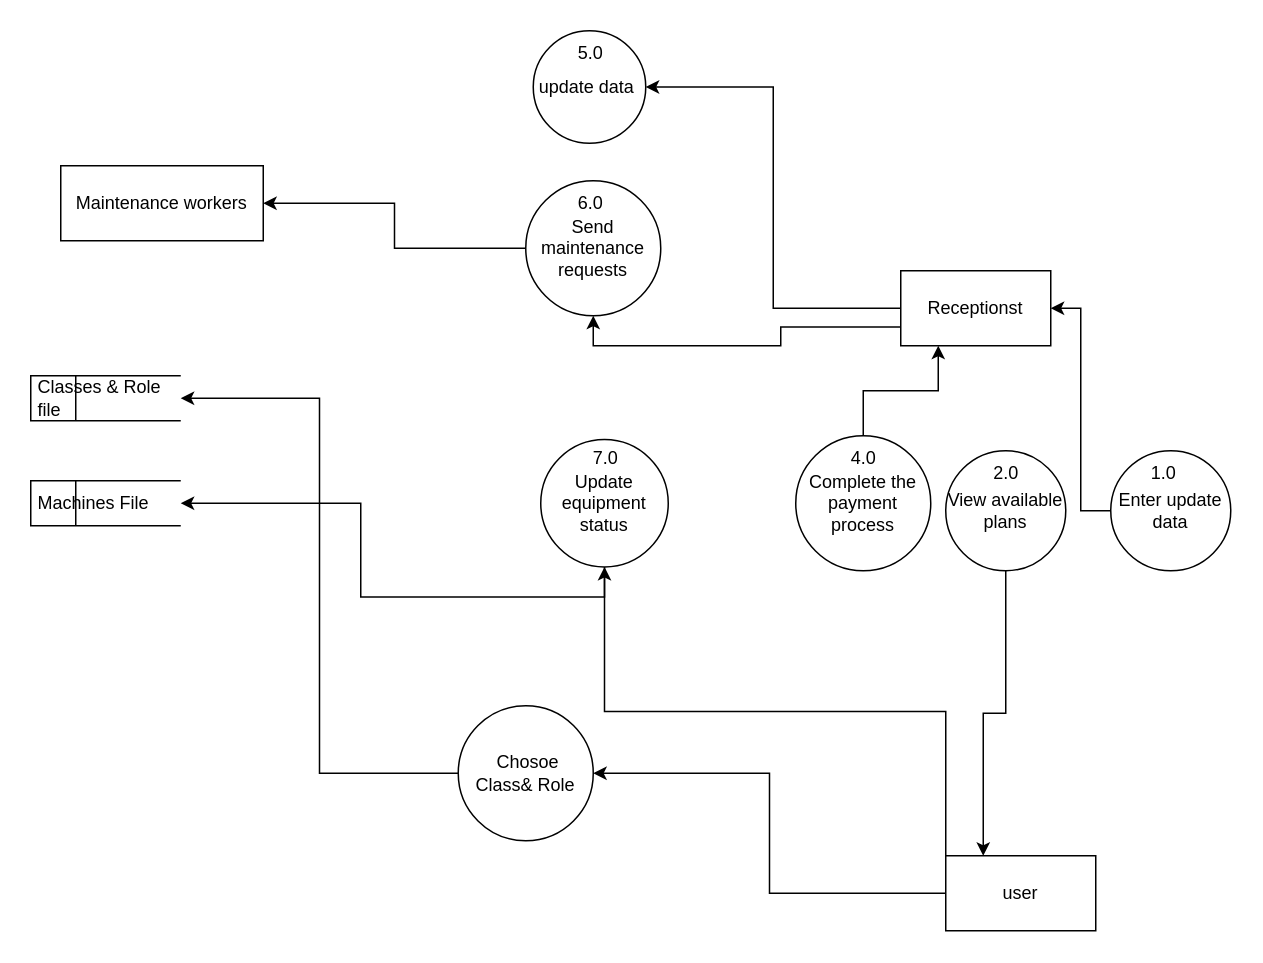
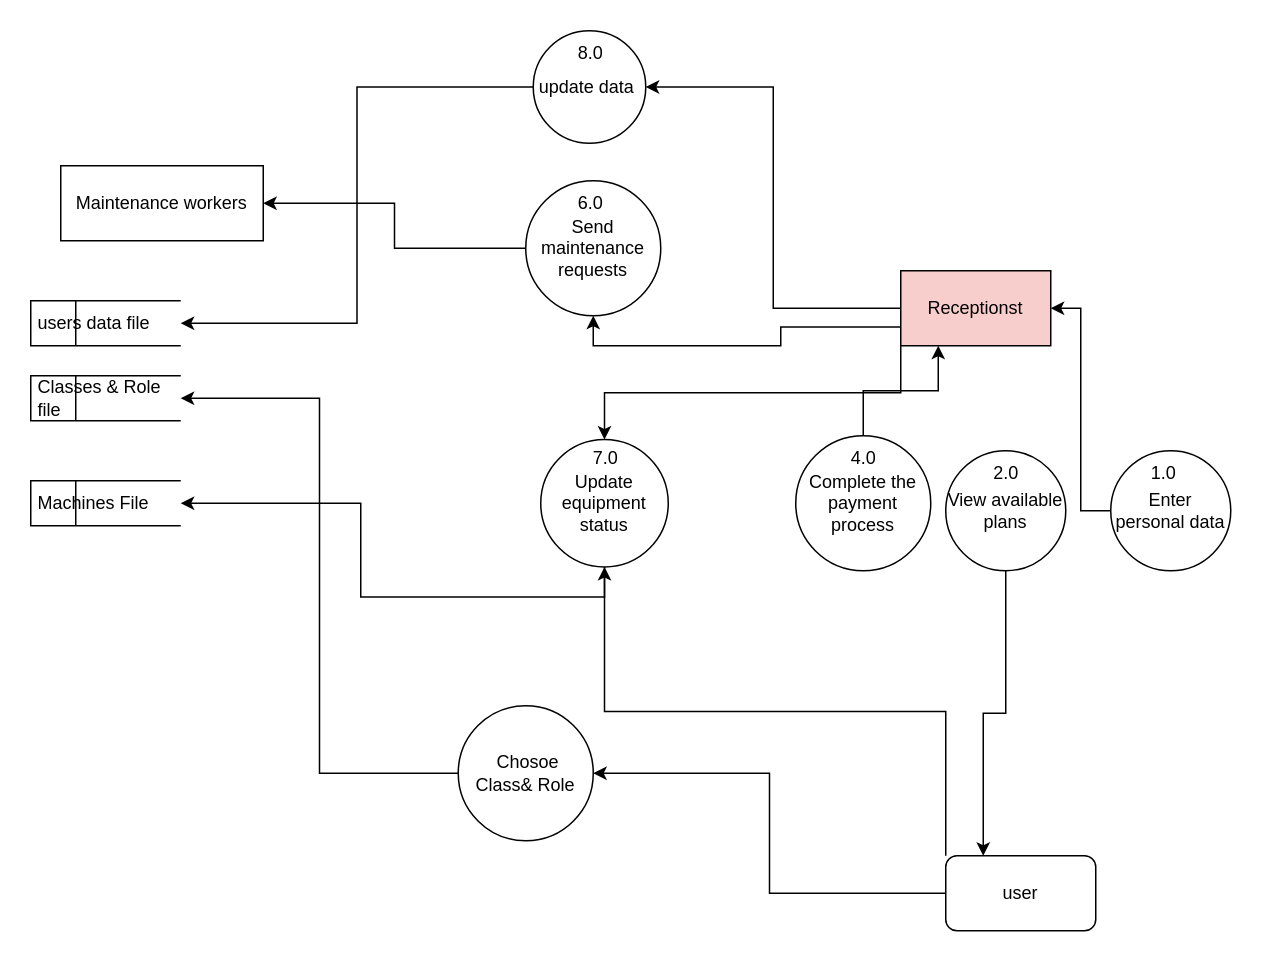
- <mxCell id="25" value="5.0" style="text;html=1;align=center;verticalAlign=middle;resizable=0;points=[];autosize=1;strokeColor=none;fillColor=none;" vertex="1" parent="1"><mxGeometry x="372.5" y="20" width="40" height="30" as="geometry" /></mxCell>
+ <mxCell id="25" value="8.0" style="text;html=1;align=center;verticalAlign=middle;resizable=0;points=[];autosize=1;strokeColor=none;fillColor=none;" vertex="1" parent="1"><mxGeometry x="372.5" y="20" width="40" height="30" as="geometry" /></mxCell>
+ <mxCell id="15" style="edgeStyle=orthogonalEdgeStyle;rounded=0;orthogonalLoop=1;jettySize=auto;html=1;exitX=0;exitY=0.5;exitDx=0;exitDy=0;entryX=1;entryY=0.5;entryDx=0;entryDy=0;" edge="1" parent="1" source="16" target="9"><mxGeometry relative="1" as="geometry" /></mxCell>
- <mxCell id="8" value="Receptionst" style="html=1;dashed=0;whiteSpace=wrap;" vertex="1" parent="1"><mxGeometry x="600" y="180" width="100" height="50" as="geometry" /></mxCell>
+ <mxCell id="8" value="Receptionst" style="html=1;dashed=0;whiteSpace=wrap;fillColor=#f8cecc;" vertex="1" parent="1"><mxGeometry x="600" y="180" width="100" height="50" as="geometry" /></mxCell>
+ <mxCell id="9" value="users data file" style="html=1;dashed=0;whiteSpace=wrap;shape=mxgraph.dfd.dataStoreID;align=left;spacingLeft=3;points=[[0,0],[0.5,0],[1,0],[0,0.5],[1,0.5],[0,1],[0.5,1],[1,1]];" vertex="1" parent="1"><mxGeometry x="20" y="200" width="100" height="30" as="geometry" /></mxCell>
+ <mxCell id="7" style="edgeStyle=orthogonalEdgeStyle;rounded=0;orthogonalLoop=1;jettySize=auto;html=1;exitX=0;exitY=1;exitDx=0;exitDy=0;entryX=0.5;entryY=0;entryDx=0;entryDy=0;" edge="1" parent="1" source="8" target="31"><mxGeometry relative="1" as="geometry" /></mxCell>
- <mxCell id="13" value="Enter update data" style="shape=ellipse;html=1;dashed=0;whiteSpace=wrap;aspect=fixed;perimeter=ellipsePerimeter;" vertex="1" parent="1"><mxGeometry x="740" y="300" width="80" height="80" as="geometry" /></mxCell>
+ <mxCell id="13" value="Enter personal data" style="shape=ellipse;html=1;dashed=0;whiteSpace=wrap;aspect=fixed;perimeter=ellipsePerimeter;" vertex="1" parent="1"><mxGeometry x="740" y="300" width="80" height="80" as="geometry" /></mxCell>
- <mxCell id="4" value="user" style="html=1;dashed=0;whiteSpace=wrap;" vertex="1" parent="1"><mxGeometry x="630" y="570" width="100" height="50" as="geometry" /></mxCell>
+ <mxCell id="4" value="user" style="html=1;dashed=0;whiteSpace=wrap;rounded=1;" vertex="1" parent="1"><mxGeometry x="630" y="570" width="100" height="50" as="geometry" /></mxCell>
